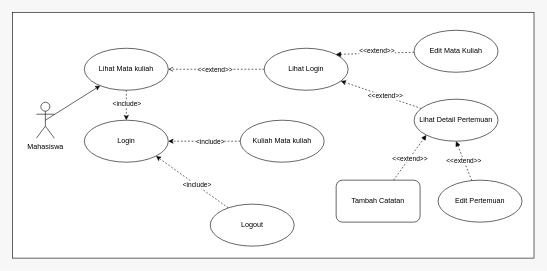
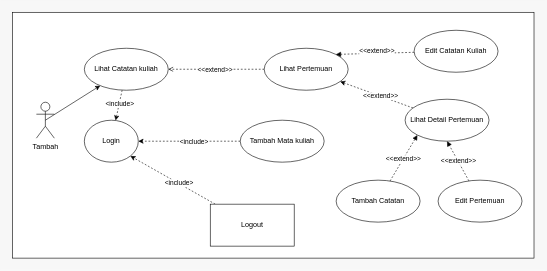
- <mxCell id="23" value="Edit Mata Kuliah" style="ellipse;whiteSpace=wrap;html=1;" vertex="1" parent="1"><mxGeometry x="690" y="50" width="140" height="70" as="geometry" /></mxCell>
+ <mxCell id="23" value="Edit Catatan Kuliah" style="ellipse;whiteSpace=wrap;html=1;" vertex="1" parent="1"><mxGeometry x="690" y="50" width="140" height="70" as="geometry" /></mxCell>
- <mxCell id="8" value="Lihat Mata kuliah" style="ellipse;whiteSpace=wrap;html=1;" parent="1" vertex="1"><mxGeometry x="140" y="80" width="140" height="70" as="geometry" /></mxCell>
+ <mxCell id="8" value="Lihat Catatan kuliah" style="ellipse;whiteSpace=wrap;html=1;" parent="1" vertex="1"><mxGeometry x="140" y="80" width="140" height="70" as="geometry" /></mxCell>
- <mxCell id="17" value="Lihat Login" style="ellipse;whiteSpace=wrap;html=1;" parent="1" vertex="1"><mxGeometry x="440" y="80" width="140" height="70" as="geometry" /></mxCell>
+ <mxCell id="17" value="Lihat Pertemuan" style="ellipse;whiteSpace=wrap;html=1;" parent="1" vertex="1"><mxGeometry x="440" y="80" width="140" height="70" as="geometry" /></mxCell>
- <mxCell id="20" value="Lihat Detail Pertemuan" style="ellipse;whiteSpace=wrap;html=1;" parent="1" vertex="1"><mxGeometry x="690" y="165" width="140" height="70" as="geometry" /></mxCell>
+ <mxCell id="20" value="Lihat Detail Pertemuan" style="ellipse;whiteSpace=wrap;html=1;" parent="1" vertex="1"><mxGeometry x="675" y="165" width="140" height="70" as="geometry" /></mxCell>
- <mxCell id="5" value="Login" style="ellipse;whiteSpace=wrap;html=1;" parent="1" vertex="1"><mxGeometry x="140" y="200" width="140" height="70" as="geometry" /></mxCell>
+ <mxCell id="5" value="Login" style="ellipse;whiteSpace=wrap;html=1;" parent="1" vertex="1"><mxGeometry x="140" y="200" width="90" height="70" as="geometry" /></mxCell>
- <mxCell id="11" value="Kuliah Mata kuliah" style="ellipse;whiteSpace=wrap;html=1;" parent="1" vertex="1"><mxGeometry x="400" y="200" width="140" height="70" as="geometry" /></mxCell>
+ <mxCell id="11" value="Tambah Mata kuliah" style="ellipse;whiteSpace=wrap;html=1;" parent="1" vertex="1"><mxGeometry x="400" y="200" width="140" height="70" as="geometry" /></mxCell>
- <mxCell id="4" value="Mahasiswa" style="shape=umlActor;verticalLabelPosition=bottom;verticalAlign=top;html=1;outlineConnect=0;" parent="1" vertex="1"><mxGeometry x="60" y="170" width="30" height="60" as="geometry" /></mxCell>
+ <mxCell id="4" value="Tambah" style="shape=umlActor;verticalLabelPosition=bottom;verticalAlign=top;html=1;outlineConnect=0;" parent="1" vertex="1"><mxGeometry x="60" y="170" width="30" height="60" as="geometry" /></mxCell>
- <mxCell id="29" value="Tambah Catatan" style="whiteSpace=wrap;html=1;rounded=1;" vertex="1" parent="1"><mxGeometry x="560" y="300" width="140" height="70" as="geometry" /></mxCell>
+ <mxCell id="29" value="Tambah Catatan" style="ellipse;whiteSpace=wrap;html=1;" vertex="1" parent="1"><mxGeometry x="560" y="300" width="140" height="70" as="geometry" /></mxCell>
- <mxCell id="14" value="Logout" style="ellipse;whiteSpace=wrap;html=1;" parent="1" vertex="1"><mxGeometry x="350" y="340" width="140" height="70" as="geometry" /></mxCell>
+ <mxCell id="14" value="Logout" style="whiteSpace=wrap;html=1;rounded=0;" parent="1" vertex="1"><mxGeometry x="350" y="340" width="140" height="70" as="geometry" /></mxCell>
